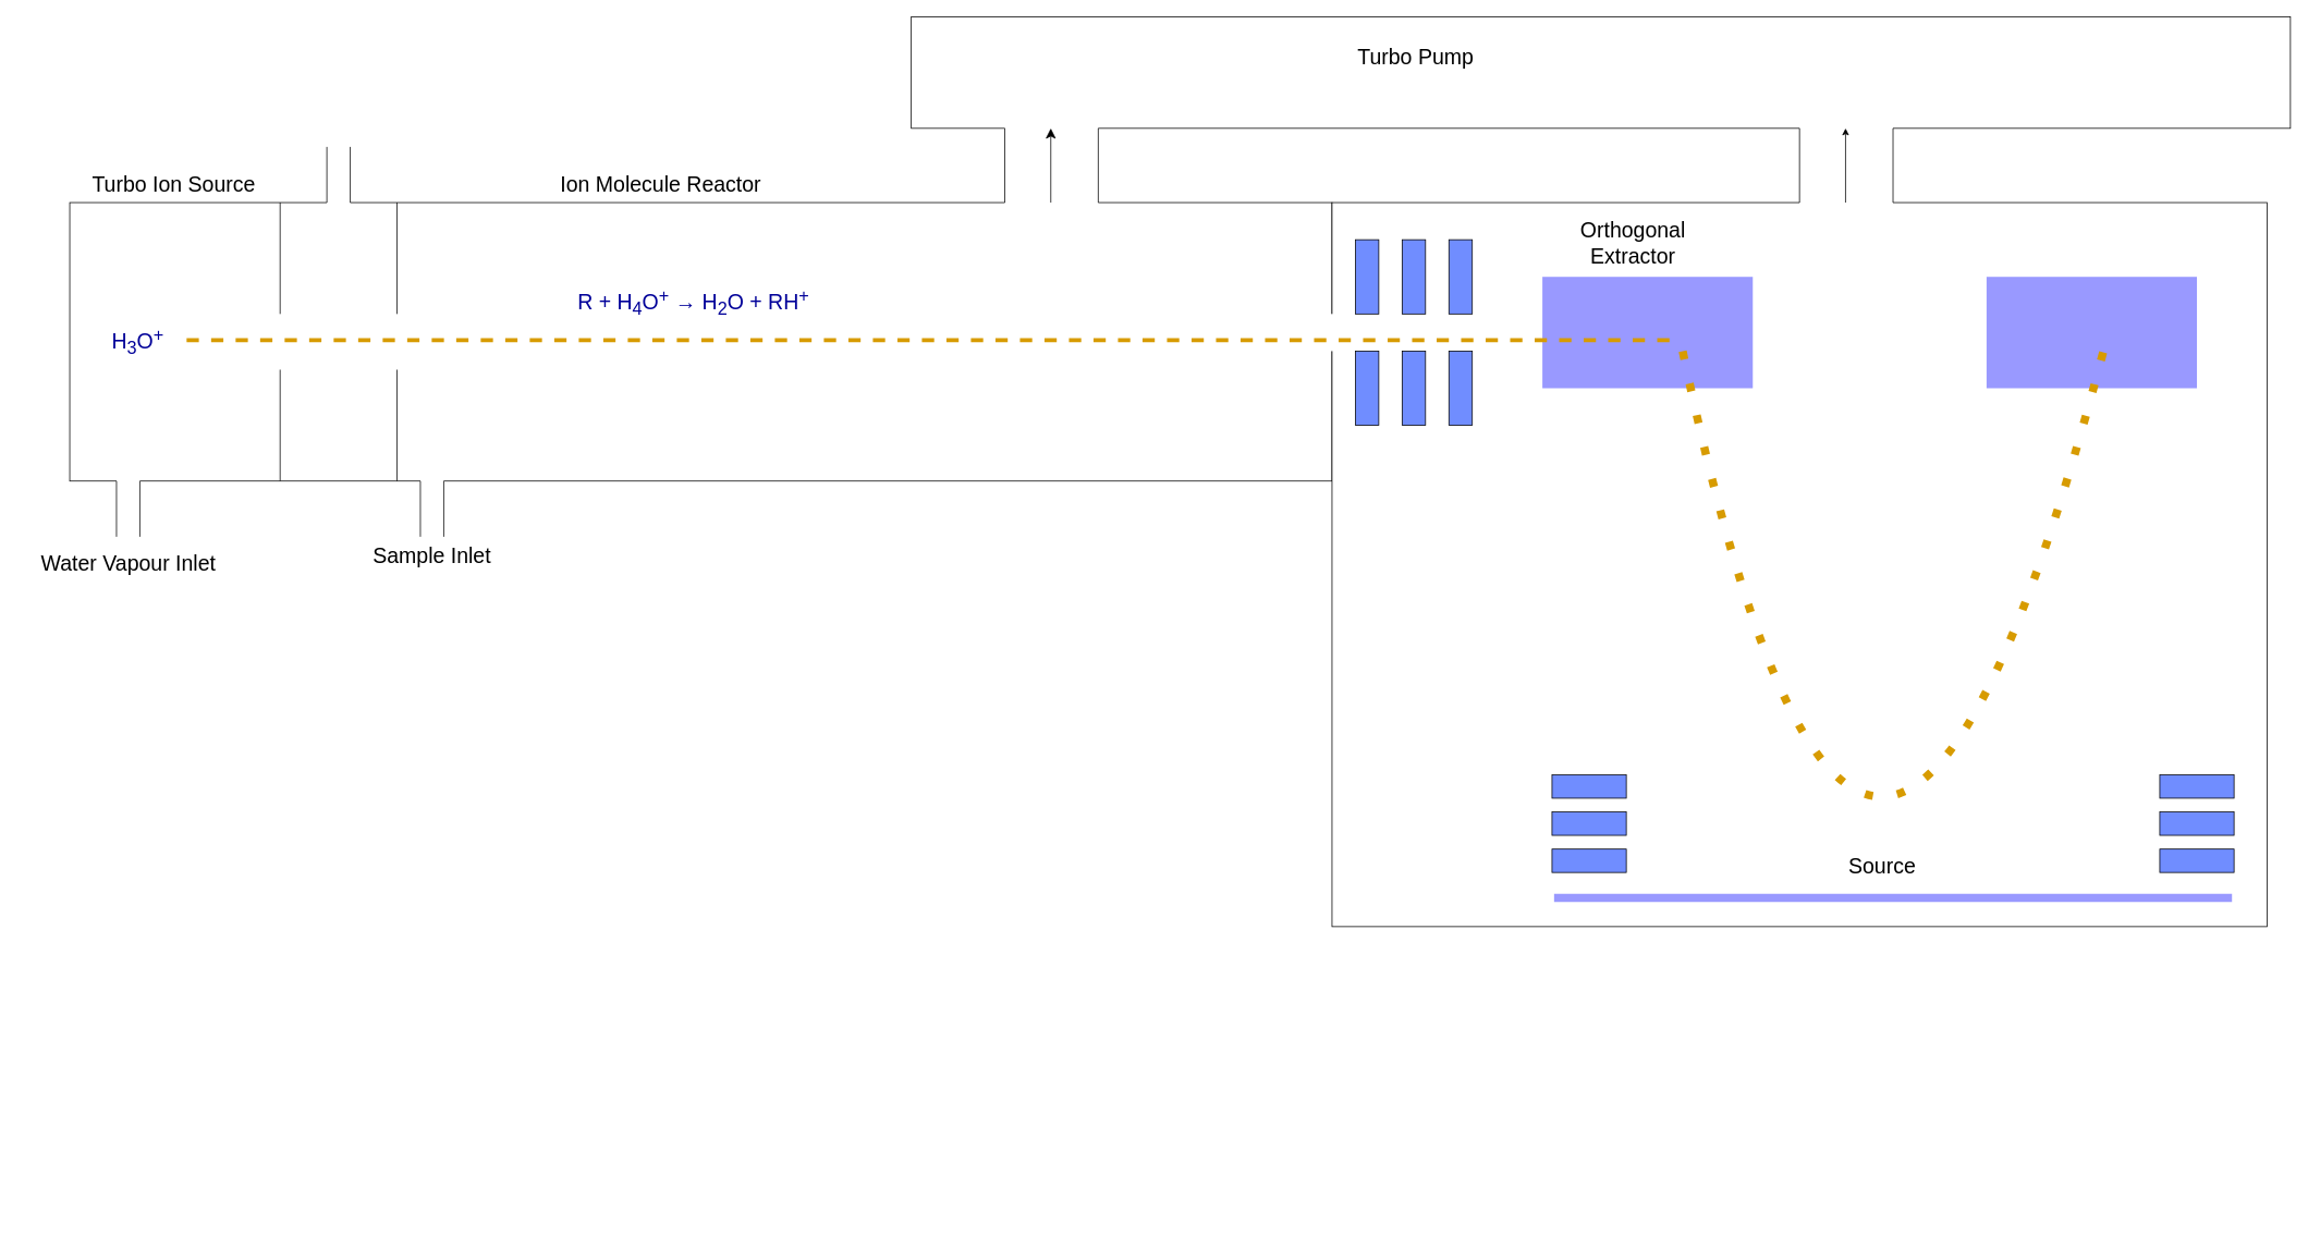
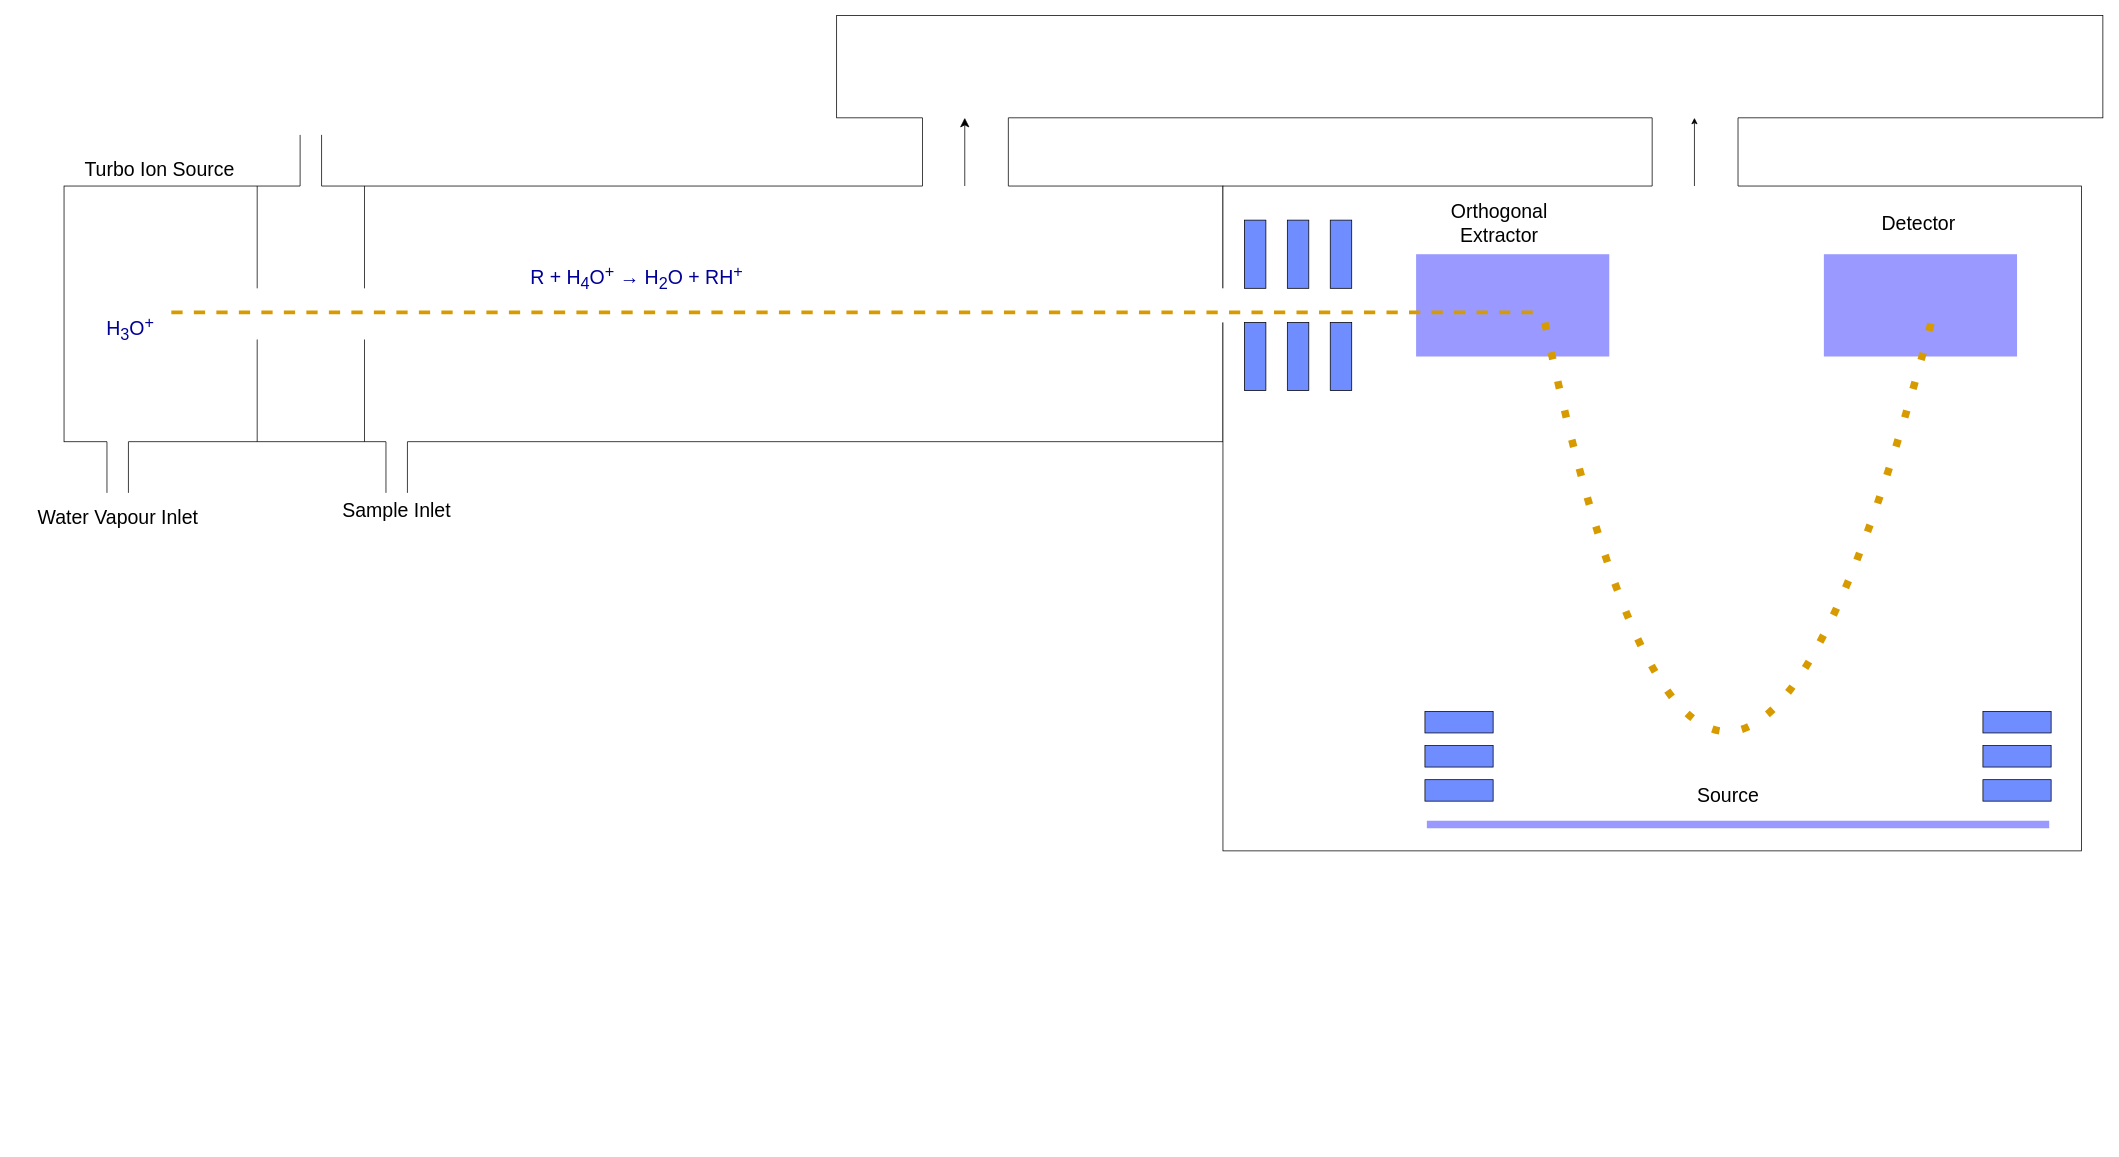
- <mxCell id="54" value="&lt;font style=&quot;font-size: 26px;&quot;&gt;Turbo Pump&lt;/font&gt;" style="text;html=1;align=center;verticalAlign=middle;resizable=0;points=[];autosize=1;strokeColor=none;fillColor=none;" parent="1" vertex="1"><mxGeometry x="1647.139" y="49.091" width="170" height="40" as="geometry" /></mxCell>
- <mxCell id="53" value="&lt;font style=&quot;font-size: 26px;&quot;&gt;Ion Molecule Reactor&lt;/font&gt;" style="text;html=1;align=center;verticalAlign=middle;resizable=0;points=[];autosize=1;strokeColor=none;fillColor=none;" parent="1" vertex="1"><mxGeometry x="673.001" y="204.541" width="270" height="40" as="geometry" /></mxCell>
+ <mxCell id="56" value="&lt;font style=&quot;font-size: 26px;&quot;&gt;Detector&lt;/font&gt;" style="text;html=1;align=center;verticalAlign=middle;resizable=0;points=[];autosize=1;strokeColor=none;fillColor=none;" parent="1" vertex="1"><mxGeometry x="2497.028" y="278.18" width="120" height="40" as="geometry" /></mxCell>
- <mxCell id="58" value="&lt;font style=&quot;font-size: 26px;&quot;&gt;H&lt;sub&gt;3&lt;/sub&gt;O&lt;sup&gt;+&lt;/sup&gt;&lt;/font&gt;" style="text;html=1;align=center;verticalAlign=middle;resizable=0;points=[];autosize=1;strokeColor=none;fillColor=none;fontColor=#000099;labelBorderColor=none;labelBackgroundColor=none;" parent="1" vertex="1"><mxGeometry x="123.003" y="387.726" width="90" height="60" as="geometry" /></mxCell>
+ <mxCell id="58" value="&lt;font style=&quot;font-size: 26px;&quot;&gt;H&lt;sub&gt;3&lt;/sub&gt;O&lt;sup&gt;+&lt;/sup&gt;&lt;/font&gt;" style="text;html=1;align=center;verticalAlign=middle;resizable=0;points=[];autosize=1;strokeColor=none;fillColor=none;fontColor=#000099;labelBorderColor=none;labelBackgroundColor=none;" parent="1" vertex="1"><mxGeometry x="128.003" y="407.726" width="90" height="60" as="geometry" /></mxCell>
